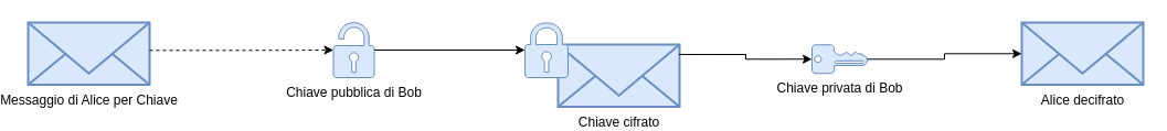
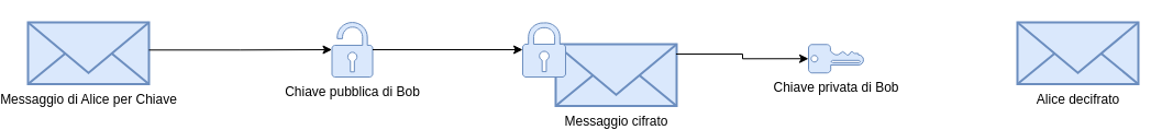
- <mxCell id="5" style="edgeStyle=orthogonalEdgeStyle;rounded=0;orthogonalLoop=1;jettySize=auto;html=1;entryX=0;entryY=0.5;entryDx=0;entryDy=0;entryPerimeter=0;exitX=1;exitY=0.448;exitDx=0;exitDy=0;exitPerimeter=0;dashed=1;" edge="1" parent="2" source="3" target="4"><mxGeometry relative="1" as="geometry" /></mxCell>
+ <mxCell id="5" style="edgeStyle=orthogonalEdgeStyle;rounded=0;orthogonalLoop=1;jettySize=auto;html=1;entryX=0;entryY=0.5;entryDx=0;entryDy=0;entryPerimeter=0;exitX=1;exitY=0.448;exitDx=0;exitDy=0;exitPerimeter=0;" edge="1" parent="2" source="3" target="4"><mxGeometry relative="1" as="geometry" /></mxCell>
- <mxCell id="12" style="edgeStyle=orthogonalEdgeStyle;rounded=0;orthogonalLoop=1;jettySize=auto;html=1;" edge="1" parent="2" source="10" target="11"><mxGeometry relative="1" as="geometry" /></mxCell>
- <mxCell id="7" value="Chiave cifrato" style="html=1;verticalLabelPosition=bottom;align=center;labelBackgroundColor=#ffffff;verticalAlign=top;strokeWidth=2;strokeColor=#6c8ebf;shadow=0;dashed=0;shape=mxgraph.ios7.icons.mail;fillColor=#dae8fc;" vertex="1" parent="6"><mxGeometry x="30" y="20" width="110" height="56.5" as="geometry" /></mxCell>
+ <mxCell id="7" value="Messaggio cifrato" style="html=1;verticalLabelPosition=bottom;align=center;labelBackgroundColor=#ffffff;verticalAlign=top;strokeWidth=2;strokeColor=#6c8ebf;shadow=0;dashed=0;shape=mxgraph.ios7.icons.mail;fillColor=#dae8fc;" vertex="1" parent="6"><mxGeometry x="30" y="20" width="110" height="56.5" as="geometry" /></mxCell>
